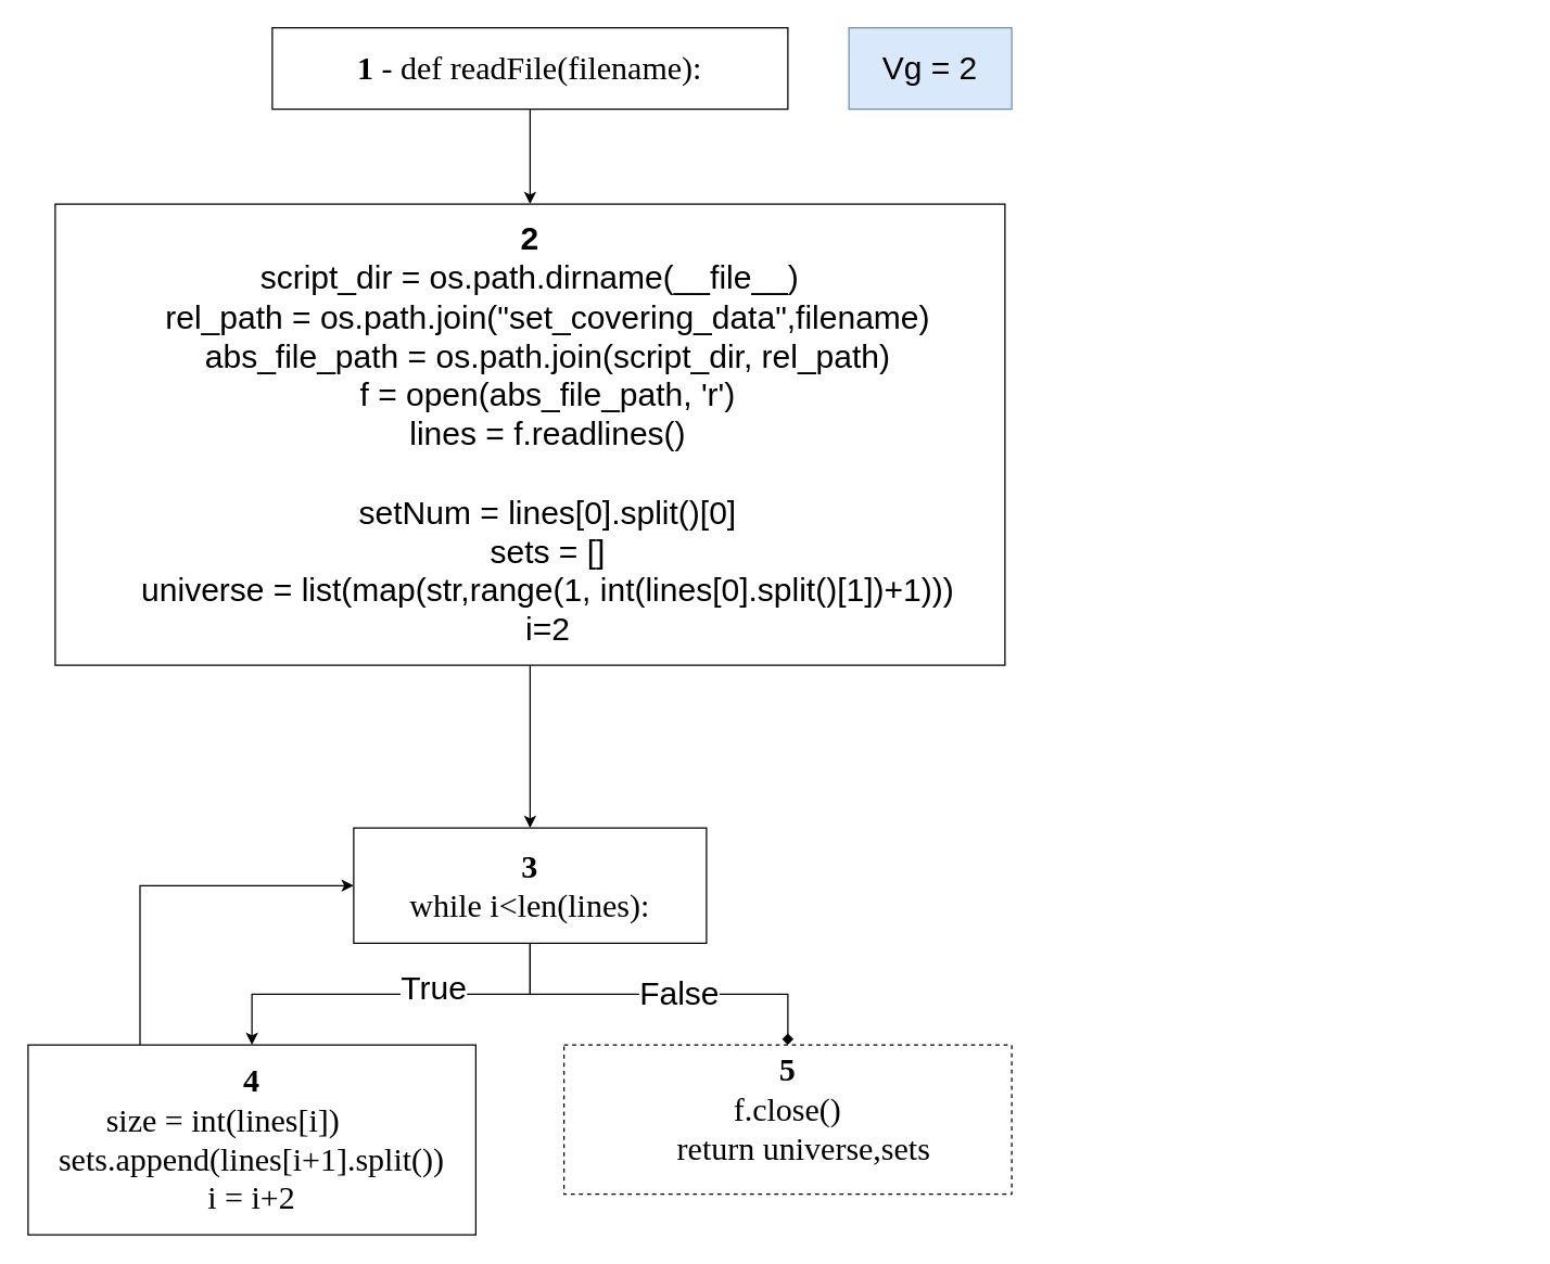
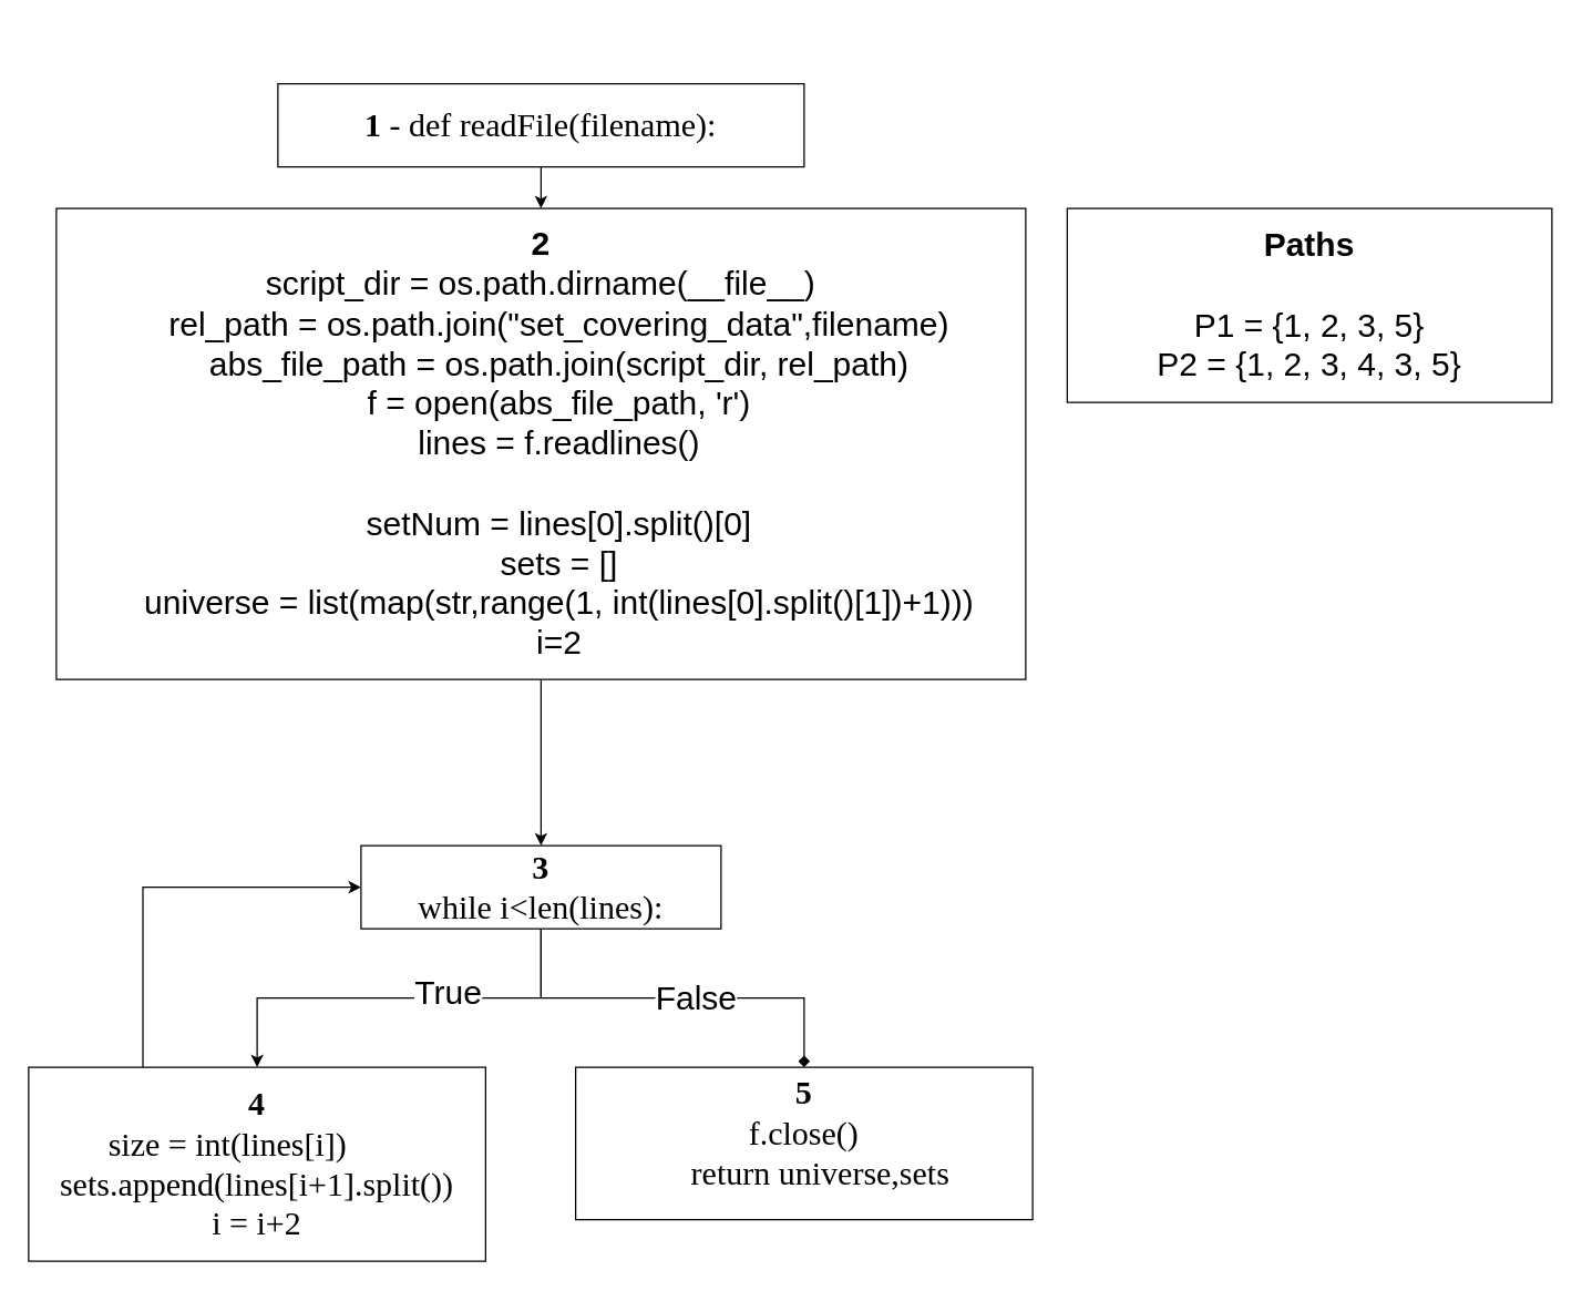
- <mxCell id="3" value="&lt;p style=&quot;margin-top: 0pt ; margin-bottom: 0pt ; margin-left: 0in ; text-align: left ; direction: ltr ; unicode-bidi: embed ; word-break: normal&quot;&gt;&lt;span style=&quot;font-size: 18pt ; font-family: &amp;#34;calibri&amp;#34; ; font-weight: bold&quot;&gt;1&lt;/span&gt;&lt;span style=&quot;font-size: 18pt ; font-family: &amp;#34;calibri&amp;#34;&quot;&gt; - def&amp;nbsp;&lt;/span&gt;&lt;span style=&quot;font-family: &amp;#34;calibri&amp;#34; ; font-size: 24px&quot;&gt;readFile(filename):&lt;/span&gt;&lt;/p&gt;" style="rounded=0;whiteSpace=wrap;html=1;" parent="1" vertex="1"><mxGeometry x="200" y="20" width="380" height="60" as="geometry" /></mxCell>
+ <mxCell id="3" value="&lt;p style=&quot;margin-top: 0pt ; margin-bottom: 0pt ; margin-left: 0in ; text-align: left ; direction: ltr ; unicode-bidi: embed ; word-break: normal&quot;&gt;&lt;span style=&quot;font-size: 18pt ; font-family: &amp;#34;calibri&amp;#34; ; font-weight: bold&quot;&gt;1&lt;/span&gt;&lt;span style=&quot;font-size: 18pt ; font-family: &amp;#34;calibri&amp;#34;&quot;&gt; - def&amp;nbsp;&lt;/span&gt;&lt;span style=&quot;font-family: &amp;#34;calibri&amp;#34; ; font-size: 24px&quot;&gt;readFile(filename):&lt;/span&gt;&lt;/p&gt;" style="rounded=0;whiteSpace=wrap;html=1;" parent="1" vertex="1"><mxGeometry x="200" y="60" width="380" height="60" as="geometry" /></mxCell>
- <mxCell id="14" value="&lt;p style=&quot;margin-top: 0pt ; margin-bottom: 0pt ; margin-left: 0in ; text-align: left ; direction: ltr ; unicode-bidi: embed ; word-break: normal&quot;&gt;&lt;span style=&quot;font-size: 24px ; text-align: center&quot;&gt;Vg = 2&lt;/span&gt;&lt;br&gt;&lt;/p&gt;" style="rounded=0;whiteSpace=wrap;html=1;fillColor=#dae8fc;strokeColor=#6c8ebf;" vertex="1" parent="1"><mxGeometry x="625" y="20" width="120" height="60" as="geometry" /></mxCell>
+ <mxCell id="15" value="&lt;div style=&quot;font-size: 24px&quot;&gt;&lt;div&gt;&lt;b&gt;Paths&lt;/b&gt;&lt;/div&gt;&lt;div&gt;&lt;b&gt;&lt;br&gt;&lt;/b&gt;&lt;/div&gt;&lt;div&gt;P1 = {1, 2, 3, 5}&lt;/div&gt;&lt;div&gt;P2 = {1, 2, 3, 4, 3, 5&lt;span&gt;}&lt;/span&gt;&lt;/div&gt;&lt;/div&gt;" style="rounded=0;whiteSpace=wrap;html=1;align=center;" vertex="1" parent="1"><mxGeometry x="770" y="150" width="350" height="140" as="geometry" /></mxCell>
- <mxCell id="10" value="&lt;p style=&quot;margin-top: 0pt ; margin-bottom: 0pt ; margin-left: 0in ; direction: ltr ; unicode-bidi: embed ; word-break: normal&quot;&gt;&lt;span style=&quot;font-size: 18pt ; font-family: &amp;#34;calibri&amp;#34;&quot;&gt;&lt;b&gt;3&lt;/b&gt;&lt;/span&gt;&lt;/p&gt;&lt;p style=&quot;margin-top: 0pt ; margin-bottom: 0pt ; margin-left: 0in ; direction: ltr ; unicode-bidi: embed ; word-break: normal&quot;&gt;&lt;span style=&quot;font-family: &amp;#34;calibri&amp;#34; ; font-size: 24px&quot;&gt;while i&amp;lt;len(lines):&lt;/span&gt;&lt;/p&gt;" style="rounded=0;whiteSpace=wrap;html=1;align=center;" parent="1" vertex="1"><mxGeometry x="260" y="610" width="260" height="85" as="geometry" /></mxCell>
+ <mxCell id="10" value="&lt;p style=&quot;margin-top: 0pt ; margin-bottom: 0pt ; margin-left: 0in ; direction: ltr ; unicode-bidi: embed ; word-break: normal&quot;&gt;&lt;span style=&quot;font-size: 18pt ; font-family: &amp;#34;calibri&amp;#34;&quot;&gt;&lt;b&gt;3&lt;/b&gt;&lt;/span&gt;&lt;/p&gt;&lt;p style=&quot;margin-top: 0pt ; margin-bottom: 0pt ; margin-left: 0in ; direction: ltr ; unicode-bidi: embed ; word-break: normal&quot;&gt;&lt;span style=&quot;font-family: &amp;#34;calibri&amp;#34; ; font-size: 24px&quot;&gt;while i&amp;lt;len(lines):&lt;/span&gt;&lt;/p&gt;" style="rounded=0;whiteSpace=wrap;html=1;align=center;" parent="1" vertex="1"><mxGeometry x="260" y="610" width="260" height="60" as="geometry" /></mxCell>
- <mxCell id="13" value="&lt;p style=&quot;margin-top: 0pt ; margin-bottom: 0pt ; margin-left: 0in ; direction: ltr ; unicode-bidi: embed ; word-break: normal&quot;&gt;&lt;font face=&quot;calibri&quot;&gt;&lt;span style=&quot;font-size: 24px&quot;&gt;&lt;b&gt;5&lt;/b&gt;&lt;/span&gt;&lt;/font&gt;&lt;/p&gt;&lt;p style=&quot;margin-top: 0pt ; margin-bottom: 0pt ; margin-left: 0in ; direction: ltr ; unicode-bidi: embed ; word-break: normal&quot;&gt;&lt;font face=&quot;calibri&quot;&gt;&lt;span style=&quot;font-size: 24px&quot;&gt;f.close()&lt;/span&gt;&lt;/font&gt;&lt;/p&gt;&lt;p style=&quot;margin-top: 0pt ; margin-bottom: 0pt ; margin-left: 0in ; direction: ltr ; unicode-bidi: embed ; word-break: normal&quot;&gt;&lt;/p&gt;&lt;p style=&quot;margin-top: 0pt ; margin-bottom: 0pt ; margin-left: 0in ; direction: ltr ; unicode-bidi: embed ; word-break: normal&quot;&gt;&lt;font face=&quot;calibri&quot;&gt;&lt;span style=&quot;font-size: 24px&quot;&gt;&amp;nbsp; &amp;nbsp; return universe,sets&lt;/span&gt;&lt;/font&gt;&lt;/p&gt;&lt;p style=&quot;margin-top: 0pt ; margin-bottom: 0pt ; margin-left: 0in ; direction: ltr ; unicode-bidi: embed ; word-break: normal&quot;&gt;&lt;br&gt;&lt;/p&gt;" style="rounded=0;whiteSpace=wrap;html=1;align=center;dashed=1;" parent="1" vertex="1"><mxGeometry x="415" y="770" width="330" height="110" as="geometry" /></mxCell>
+ <mxCell id="13" value="&lt;p style=&quot;margin-top: 0pt ; margin-bottom: 0pt ; margin-left: 0in ; direction: ltr ; unicode-bidi: embed ; word-break: normal&quot;&gt;&lt;font face=&quot;calibri&quot;&gt;&lt;span style=&quot;font-size: 24px&quot;&gt;&lt;b&gt;5&lt;/b&gt;&lt;/span&gt;&lt;/font&gt;&lt;/p&gt;&lt;p style=&quot;margin-top: 0pt ; margin-bottom: 0pt ; margin-left: 0in ; direction: ltr ; unicode-bidi: embed ; word-break: normal&quot;&gt;&lt;font face=&quot;calibri&quot;&gt;&lt;span style=&quot;font-size: 24px&quot;&gt;f.close()&lt;/span&gt;&lt;/font&gt;&lt;/p&gt;&lt;p style=&quot;margin-top: 0pt ; margin-bottom: 0pt ; margin-left: 0in ; direction: ltr ; unicode-bidi: embed ; word-break: normal&quot;&gt;&lt;/p&gt;&lt;p style=&quot;margin-top: 0pt ; margin-bottom: 0pt ; margin-left: 0in ; direction: ltr ; unicode-bidi: embed ; word-break: normal&quot;&gt;&lt;font face=&quot;calibri&quot;&gt;&lt;span style=&quot;font-size: 24px&quot;&gt;&amp;nbsp; &amp;nbsp; return universe,sets&lt;/span&gt;&lt;/font&gt;&lt;/p&gt;&lt;p style=&quot;margin-top: 0pt ; margin-bottom: 0pt ; margin-left: 0in ; direction: ltr ; unicode-bidi: embed ; word-break: normal&quot;&gt;&lt;br&gt;&lt;/p&gt;" style="rounded=0;whiteSpace=wrap;html=1;align=center;" parent="1" vertex="1"><mxGeometry x="415" y="770" width="330" height="110" as="geometry" /></mxCell>
